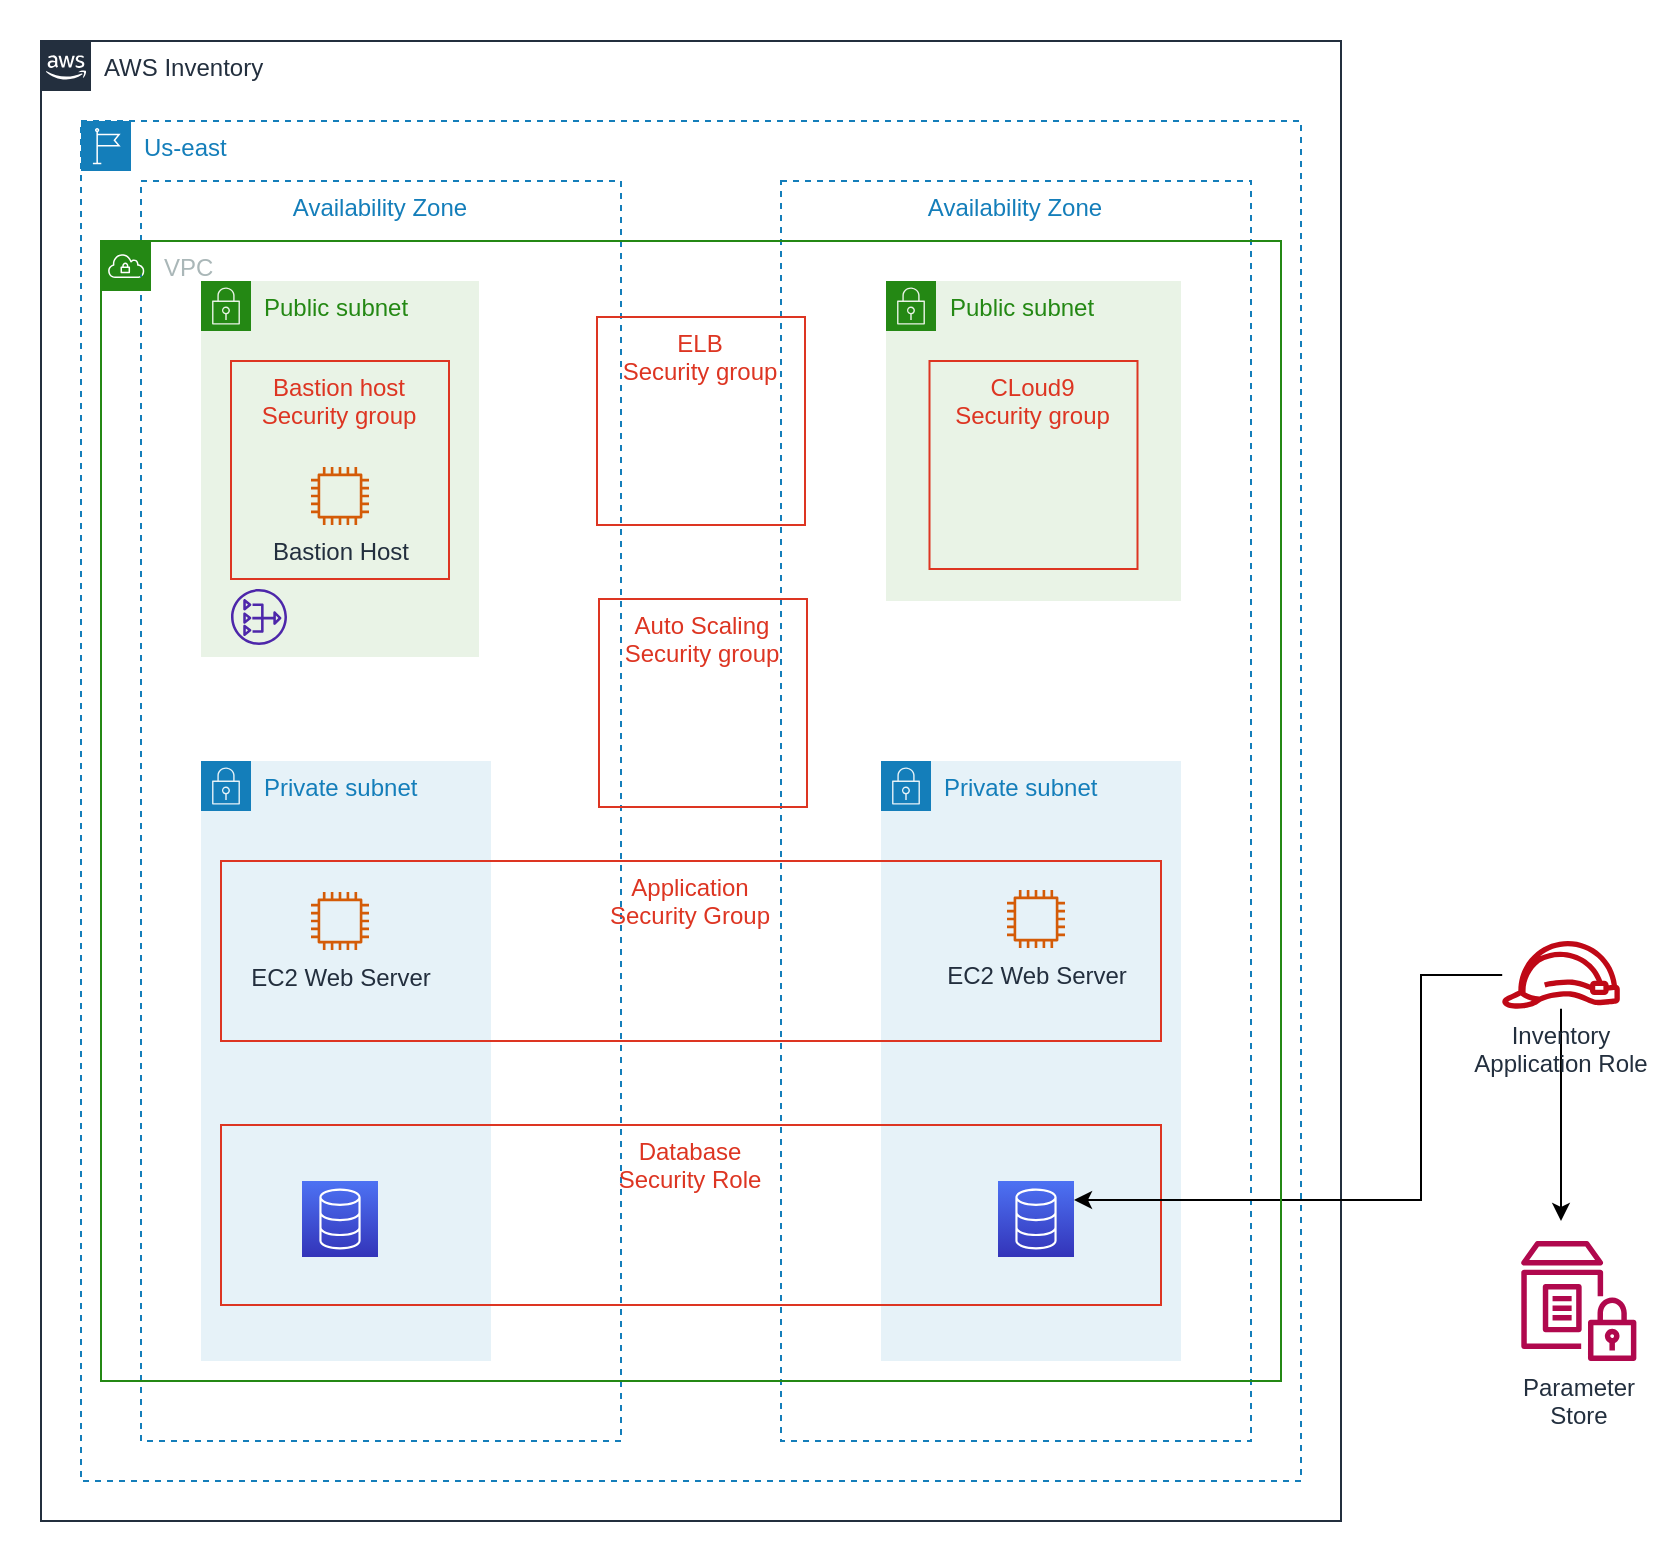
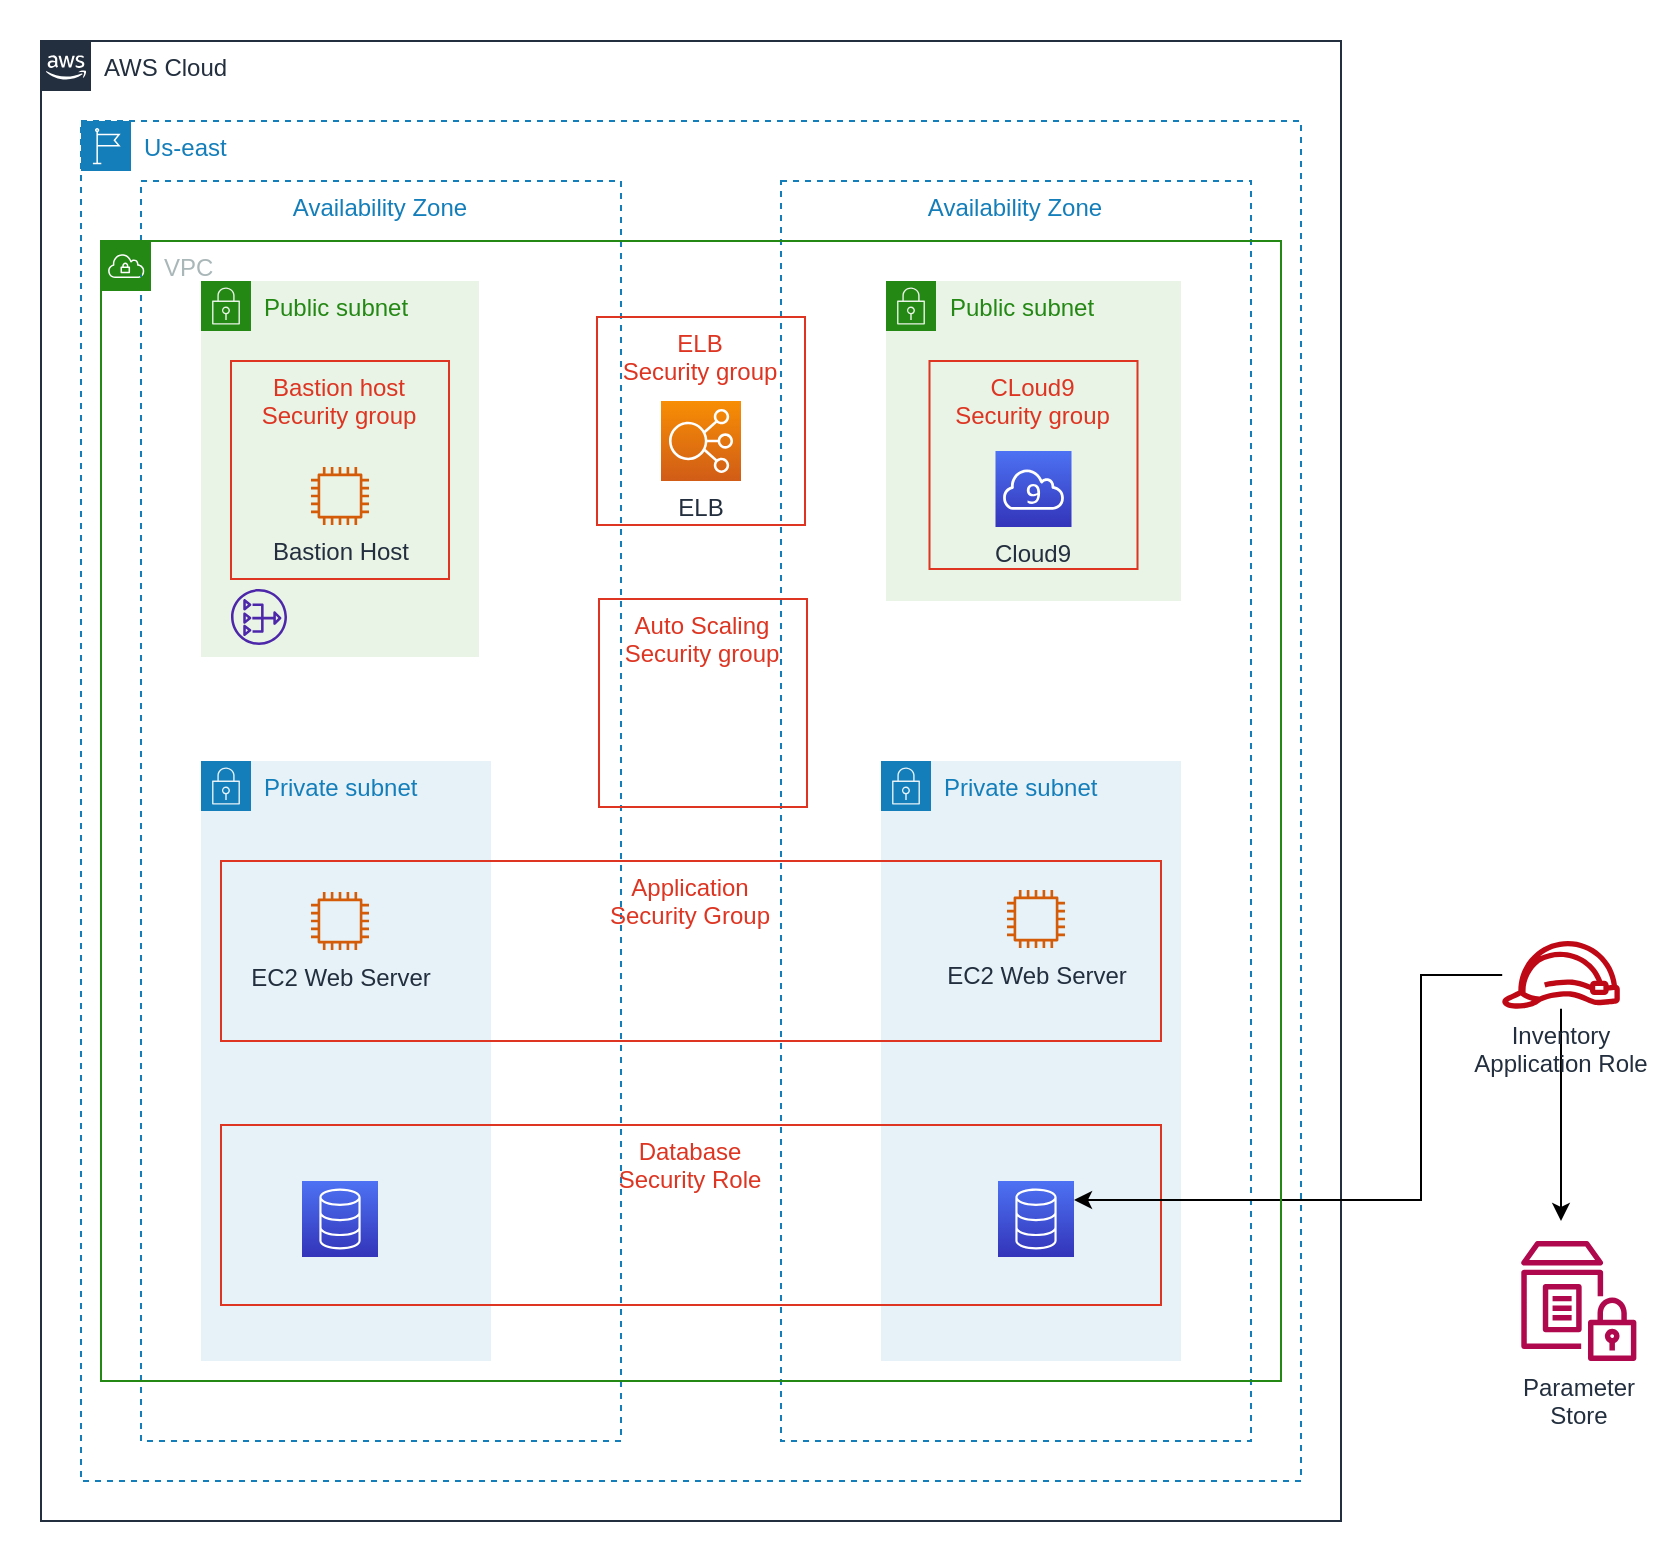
- <mxCell id="2" value="AWS Inventory" style="points=[[0,0],[0.25,0],[0.5,0],[0.75,0],[1,0],[1,0.25],[1,0.5],[1,0.75],[1,1],[0.75,1],[0.5,1],[0.25,1],[0,1],[0,0.75],[0,0.5],[0,0.25]];outlineConnect=0;gradientColor=none;html=1;whiteSpace=wrap;fontSize=12;fontStyle=0;container=1;pointerEvents=0;collapsible=0;recursiveResize=0;shape=mxgraph.aws4.group;grIcon=mxgraph.aws4.group_aws_cloud_alt;strokeColor=#232F3E;fillColor=none;verticalAlign=top;align=left;spacingLeft=30;fontColor=#232F3E;dashed=0;" vertex="1" parent="1"><mxGeometry x="20" y="20" width="650" height="740" as="geometry" /></mxCell>
+ <mxCell id="2" value="AWS Cloud" style="points=[[0,0],[0.25,0],[0.5,0],[0.75,0],[1,0],[1,0.25],[1,0.5],[1,0.75],[1,1],[0.75,1],[0.5,1],[0.25,1],[0,1],[0,0.75],[0,0.5],[0,0.25]];outlineConnect=0;gradientColor=none;html=1;whiteSpace=wrap;fontSize=12;fontStyle=0;container=1;pointerEvents=0;collapsible=0;recursiveResize=0;shape=mxgraph.aws4.group;grIcon=mxgraph.aws4.group_aws_cloud_alt;strokeColor=#232F3E;fillColor=none;verticalAlign=top;align=left;spacingLeft=30;fontColor=#232F3E;dashed=0;" vertex="1" parent="1"><mxGeometry x="20" y="20" width="650" height="740" as="geometry" /></mxCell>
+ <mxCell id="15" value="ELB" style="sketch=0;points=[[0,0,0],[0.25,0,0],[0.5,0,0],[0.75,0,0],[1,0,0],[0,1,0],[0.25,1,0],[0.5,1,0],[0.75,1,0],[1,1,0],[0,0.25,0],[0,0.5,0],[0,0.75,0],[1,0.25,0],[1,0.5,0],[1,0.75,0]];outlineConnect=0;fontColor=#232F3E;gradientColor=#F78E04;gradientDirection=north;fillColor=#D05C17;strokeColor=#ffffff;dashed=0;verticalLabelPosition=bottom;verticalAlign=top;align=center;html=1;fontSize=12;fontStyle=0;aspect=fixed;shape=mxgraph.aws4.resourceIcon;resIcon=mxgraph.aws4.elastic_load_balancing;" vertex="1" parent="3"><mxGeometry x="290" y="140" width="40" height="40" as="geometry" /></mxCell>
+ <mxCell id="16" value="Cloud9" style="sketch=0;points=[[0,0,0],[0.25,0,0],[0.5,0,0],[0.75,0,0],[1,0,0],[0,1,0],[0.25,1,0],[0.5,1,0],[0.75,1,0],[1,1,0],[0,0.25,0],[0,0.5,0],[0,0.75,0],[1,0.25,0],[1,0.5,0],[1,0.75,0]];outlineConnect=0;fontColor=#232F3E;gradientColor=#4D72F3;gradientDirection=north;fillColor=#3334B9;strokeColor=#ffffff;dashed=0;verticalLabelPosition=bottom;verticalAlign=top;align=center;html=1;fontSize=12;fontStyle=0;aspect=fixed;shape=mxgraph.aws4.resourceIcon;resIcon=mxgraph.aws4.cloud9;" vertex="1" parent="3"><mxGeometry x="457.25" y="165" width="38" height="38" as="geometry" /></mxCell>
